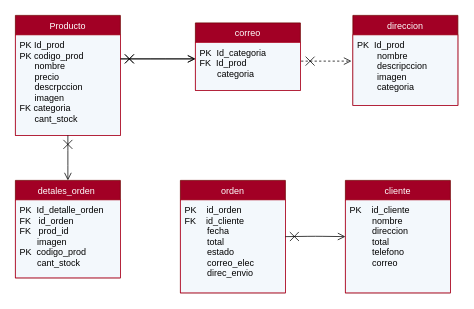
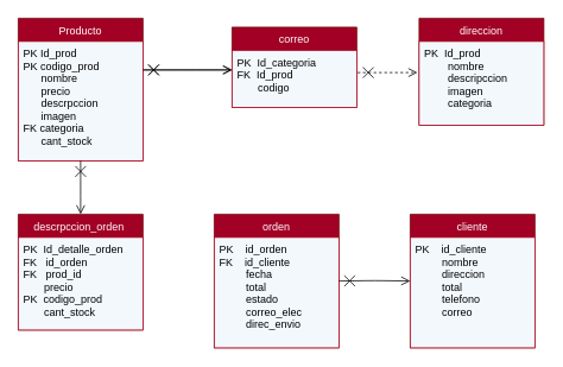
- <mxCell id="6" value="PK  Id_categoria&#10;FK  Id_prod&#10;       categoria&#10;        " style="text;strokeColor=#B0011F;fillColor=#F3F8FC;align=left;verticalAlign=top;spacingLeft=4;spacingRight=4;overflow=hidden;rotatable=0;points=[[0,0.5],[1,0.5]];portConstraint=eastwest;fontColor=#000000;" parent="5" vertex="1"><mxGeometry y="26" width="140" height="64" as="geometry" /></mxCell>
+ <mxCell id="6" value="PK  Id_categoria&#10;FK  Id_prod&#10;       codigo&#10;        " style="text;strokeColor=#B0011F;fillColor=#F3F8FC;align=left;verticalAlign=top;spacingLeft=4;spacingRight=4;overflow=hidden;rotatable=0;points=[[0,0.5],[1,0.5]];portConstraint=eastwest;fontColor=#000000;" parent="5" vertex="1"><mxGeometry y="26" width="140" height="64" as="geometry" /></mxCell>
- <mxCell id="10" value="detales_orden " style="swimlane;fontStyle=0;childLayout=stackLayout;horizontal=1;startSize=26;fillColor=#a20025;horizontalStack=0;resizeParent=1;resizeParentMax=0;resizeLast=0;collapsible=1;marginBottom=0;fontColor=#ffffff;strokeColor=#6F0000;" parent="1" vertex="1"><mxGeometry x="20" y="240" width="140" height="130" as="geometry" /></mxCell>
+ <mxCell id="10" value="descrpccion_orden " style="swimlane;fontStyle=0;childLayout=stackLayout;horizontal=1;startSize=26;fillColor=#a20025;horizontalStack=0;resizeParent=1;resizeParentMax=0;resizeLast=0;collapsible=1;marginBottom=0;fontColor=#ffffff;strokeColor=#6F0000;" parent="1" vertex="1"><mxGeometry x="20" y="240" width="140" height="130" as="geometry" /></mxCell>
- <mxCell id="11" value="PK  Id_detalle_orden&#10;FK   id_orden&#10;FK   prod_id&#10;       imagen&#10;PK  codigo_prod&#10;       cant_stock" style="text;strokeColor=#B0011F;fillColor=#F3F8FC;align=left;verticalAlign=top;spacingLeft=4;spacingRight=4;overflow=hidden;rotatable=0;points=[[0,0.5],[1,0.5]];portConstraint=eastwest;fontColor=#000000;" parent="10" vertex="1"><mxGeometry y="26" width="140" height="104" as="geometry" /></mxCell>
+ <mxCell id="11" value="PK  Id_detalle_orden&#10;FK   id_orden&#10;FK   prod_id&#10;       precio&#10;PK  codigo_prod&#10;       cant_stock" style="text;strokeColor=#B0011F;fillColor=#F3F8FC;align=left;verticalAlign=top;spacingLeft=4;spacingRight=4;overflow=hidden;rotatable=0;points=[[0,0.5],[1,0.5]];portConstraint=eastwest;fontColor=#000000;" parent="10" vertex="1"><mxGeometry y="26" width="140" height="104" as="geometry" /></mxCell>
